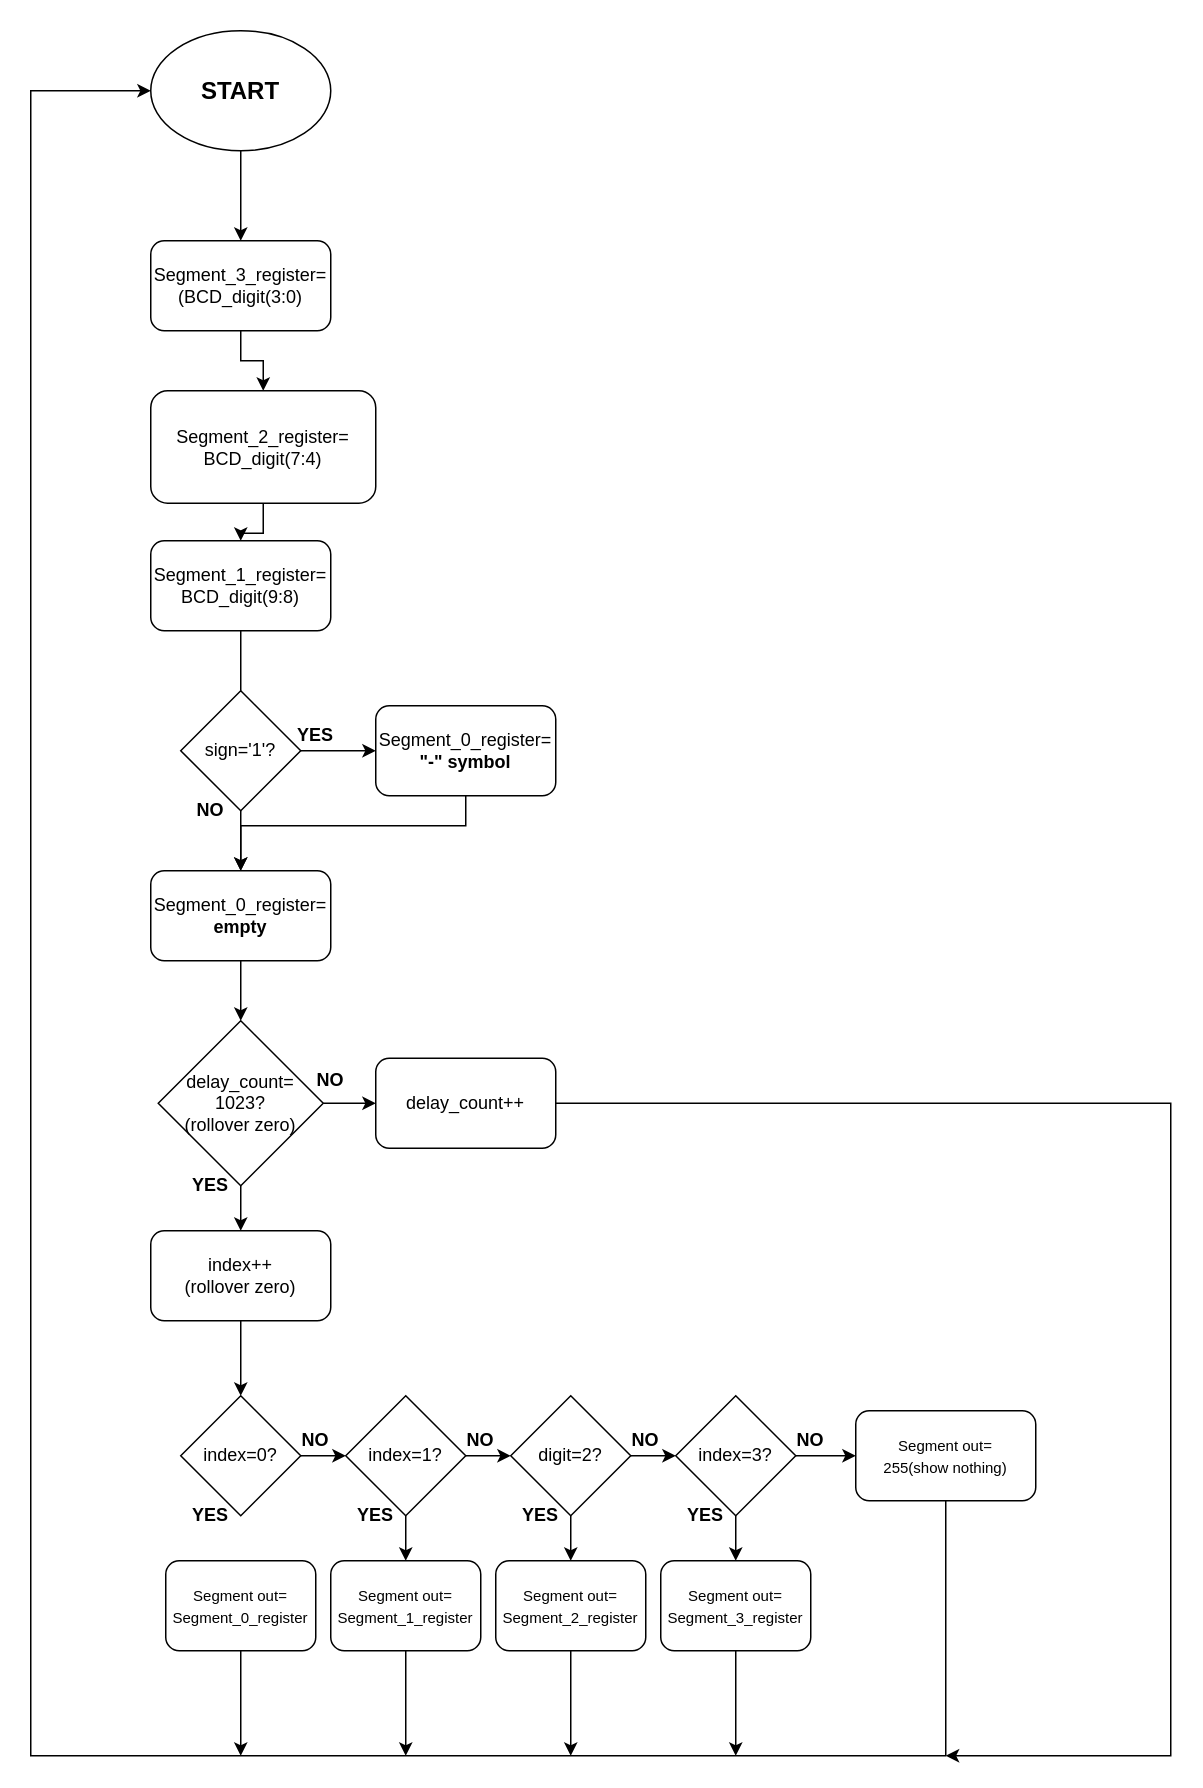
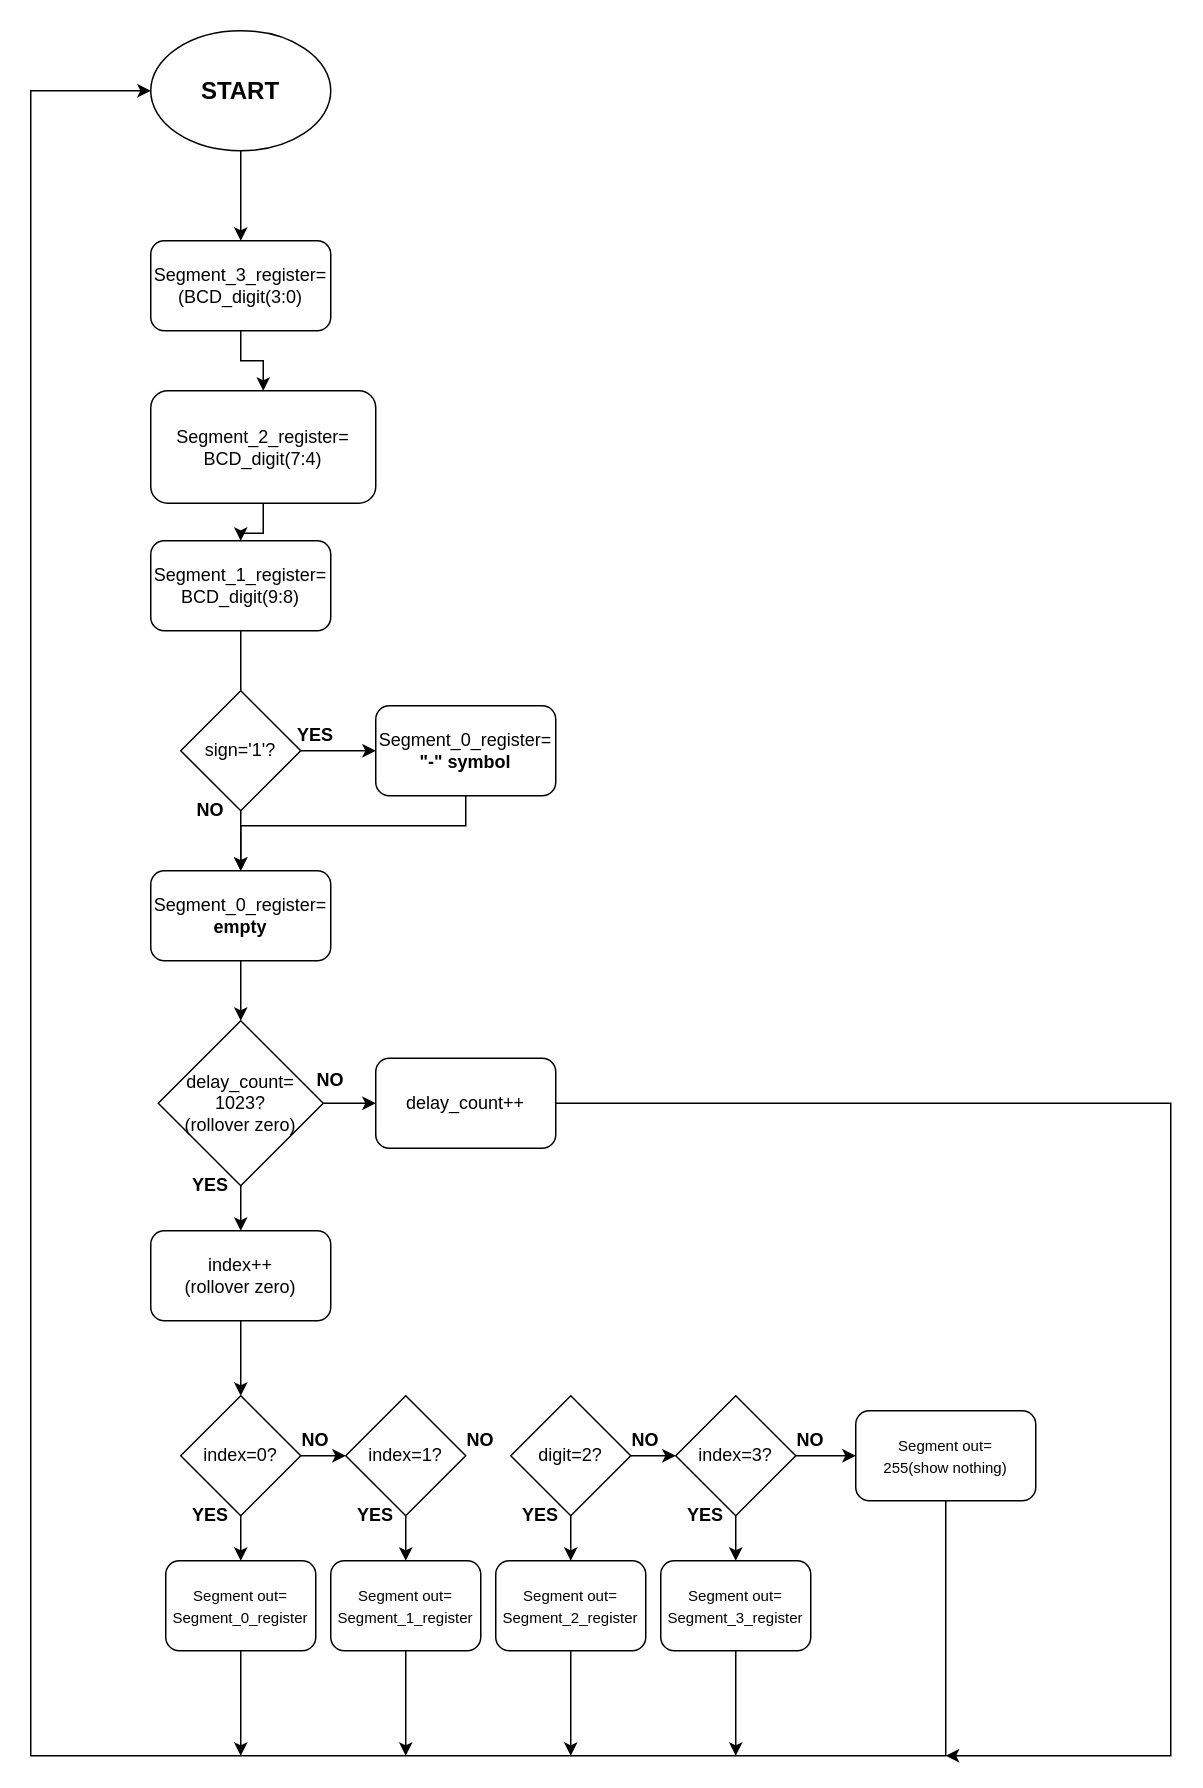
- <mxCell id="25" value="" style="edgeStyle=orthogonalEdgeStyle;rounded=0;orthogonalLoop=1;jettySize=auto;html=1;" edge="1" parent="1" source="27" target="30"><mxGeometry relative="1" as="geometry" /></mxCell>
+ <mxCell id="23" style="edgeStyle=orthogonalEdgeStyle;rounded=0;orthogonalLoop=1;jettySize=auto;html=1;entryX=0.5;entryY=0;entryDx=0;entryDy=0;" edge="1" parent="1" source="24" target="35"><mxGeometry relative="1" as="geometry" /></mxCell>
